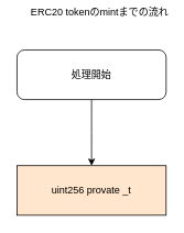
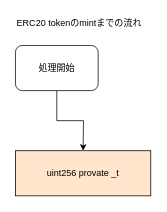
- <mxCell id="2" value="ERC20 tokenのmintまでの流れ" style="text;html=1;resizable=0;points=[];autosize=1;align=left;verticalAlign=top;spacingTop=-4;" parent="1" vertex="1"><mxGeometry x="35" y="5" width="180" height="20" as="geometry" /></mxCell>
+ <mxCell id="2" value="ERC20 tokenのmintまでの流れ" style="text;html=1;resizable=0;points=[];autosize=1;align=left;verticalAlign=top;spacingTop=-4;" parent="1" vertex="1"><mxGeometry x="20" y="20" width="180" height="20" as="geometry" /></mxCell>
- <mxCell id="4" value="処理開始" style="rounded=1;whiteSpace=wrap;html=1;" parent="1" vertex="1"><mxGeometry x="20" y="60" width="180" height="60" as="geometry" /></mxCell>
+ <mxCell id="4" value="処理開始" style="rounded=1;whiteSpace=wrap;html=1;" parent="1" vertex="1"><mxGeometry x="20" y="60" width="110" height="60" as="geometry" /></mxCell>
